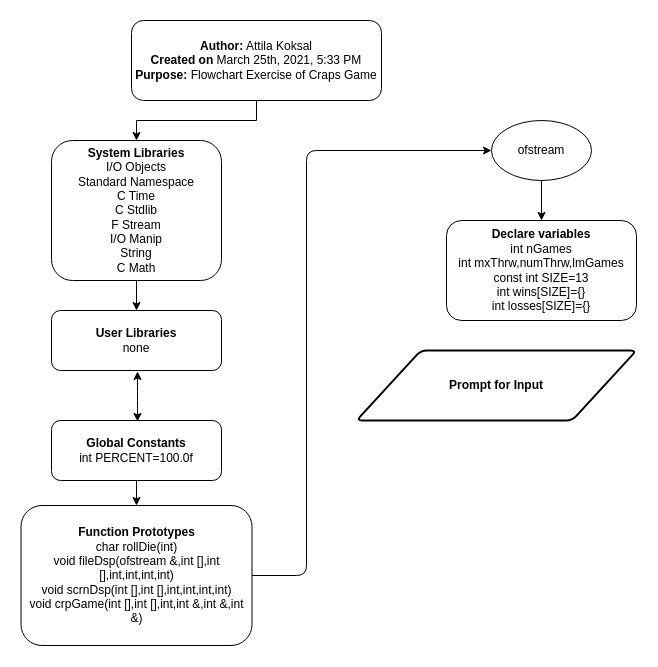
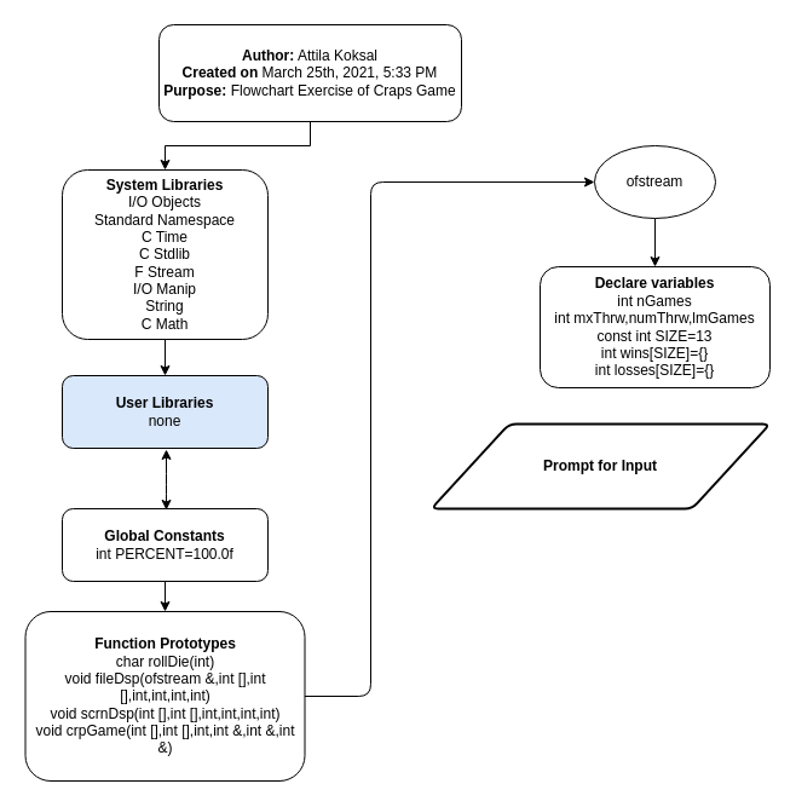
- <mxCell id="6" value="&lt;b&gt;User Libraries&lt;/b&gt;&lt;br&gt;none" style="rounded=1;whiteSpace=wrap;html=1;" vertex="1" parent="1"><mxGeometry x="51" y="310" width="170" height="60" as="geometry" /></mxCell>
+ <mxCell id="6" value="&lt;b&gt;User Libraries&lt;/b&gt;&lt;br&gt;none" style="rounded=1;whiteSpace=wrap;html=1;fillColor=#dae8fc;" vertex="1" parent="1"><mxGeometry x="51" y="310" width="170" height="60" as="geometry" /></mxCell>
